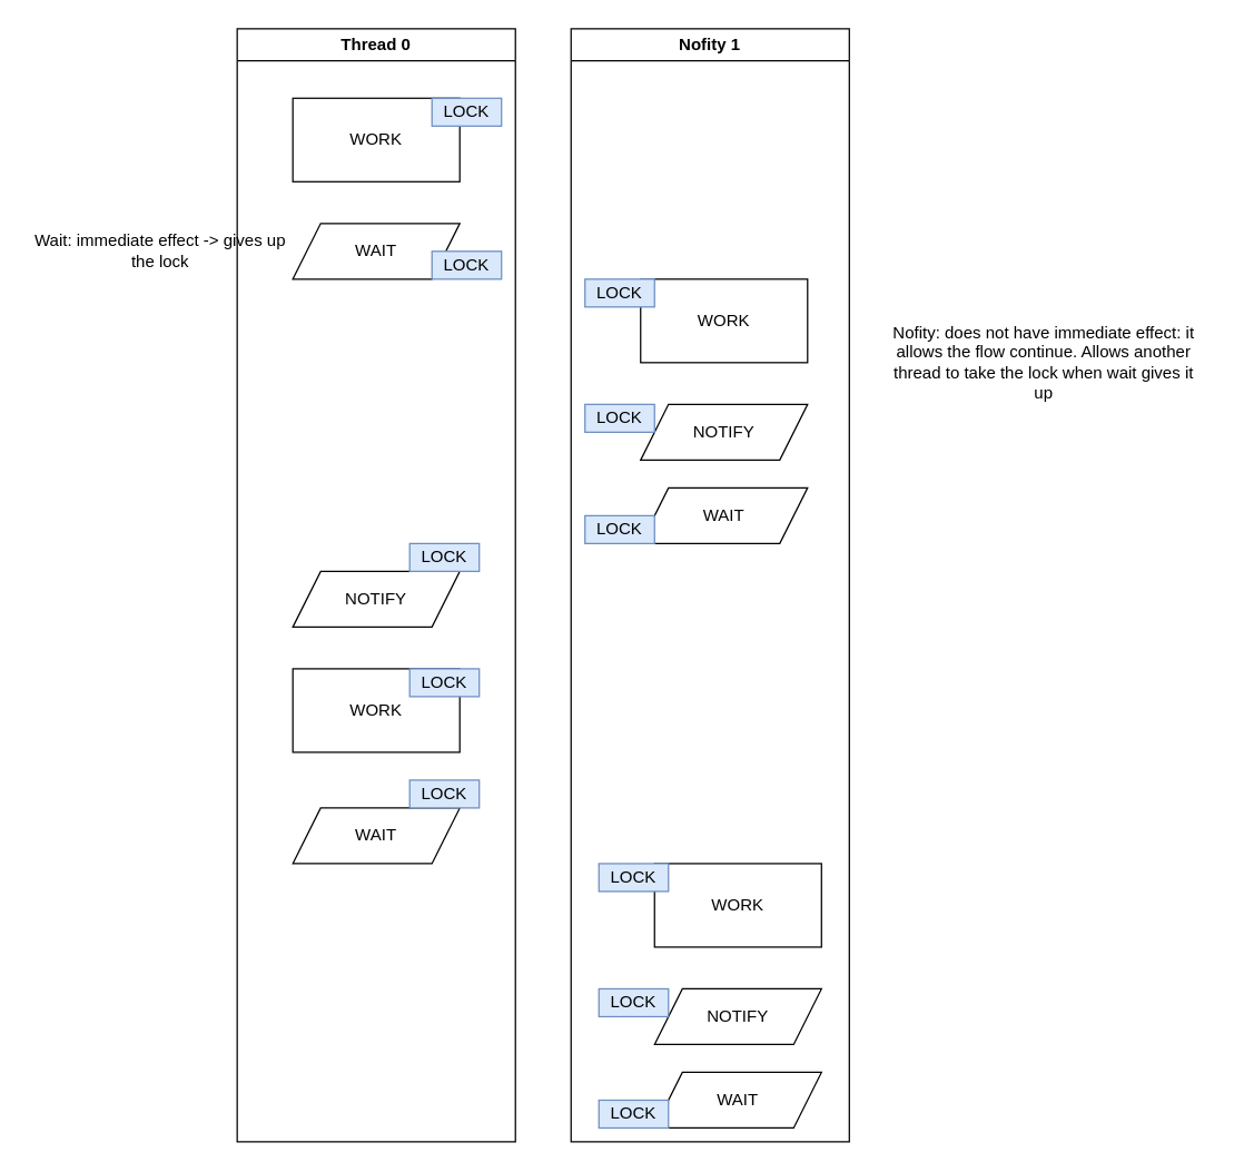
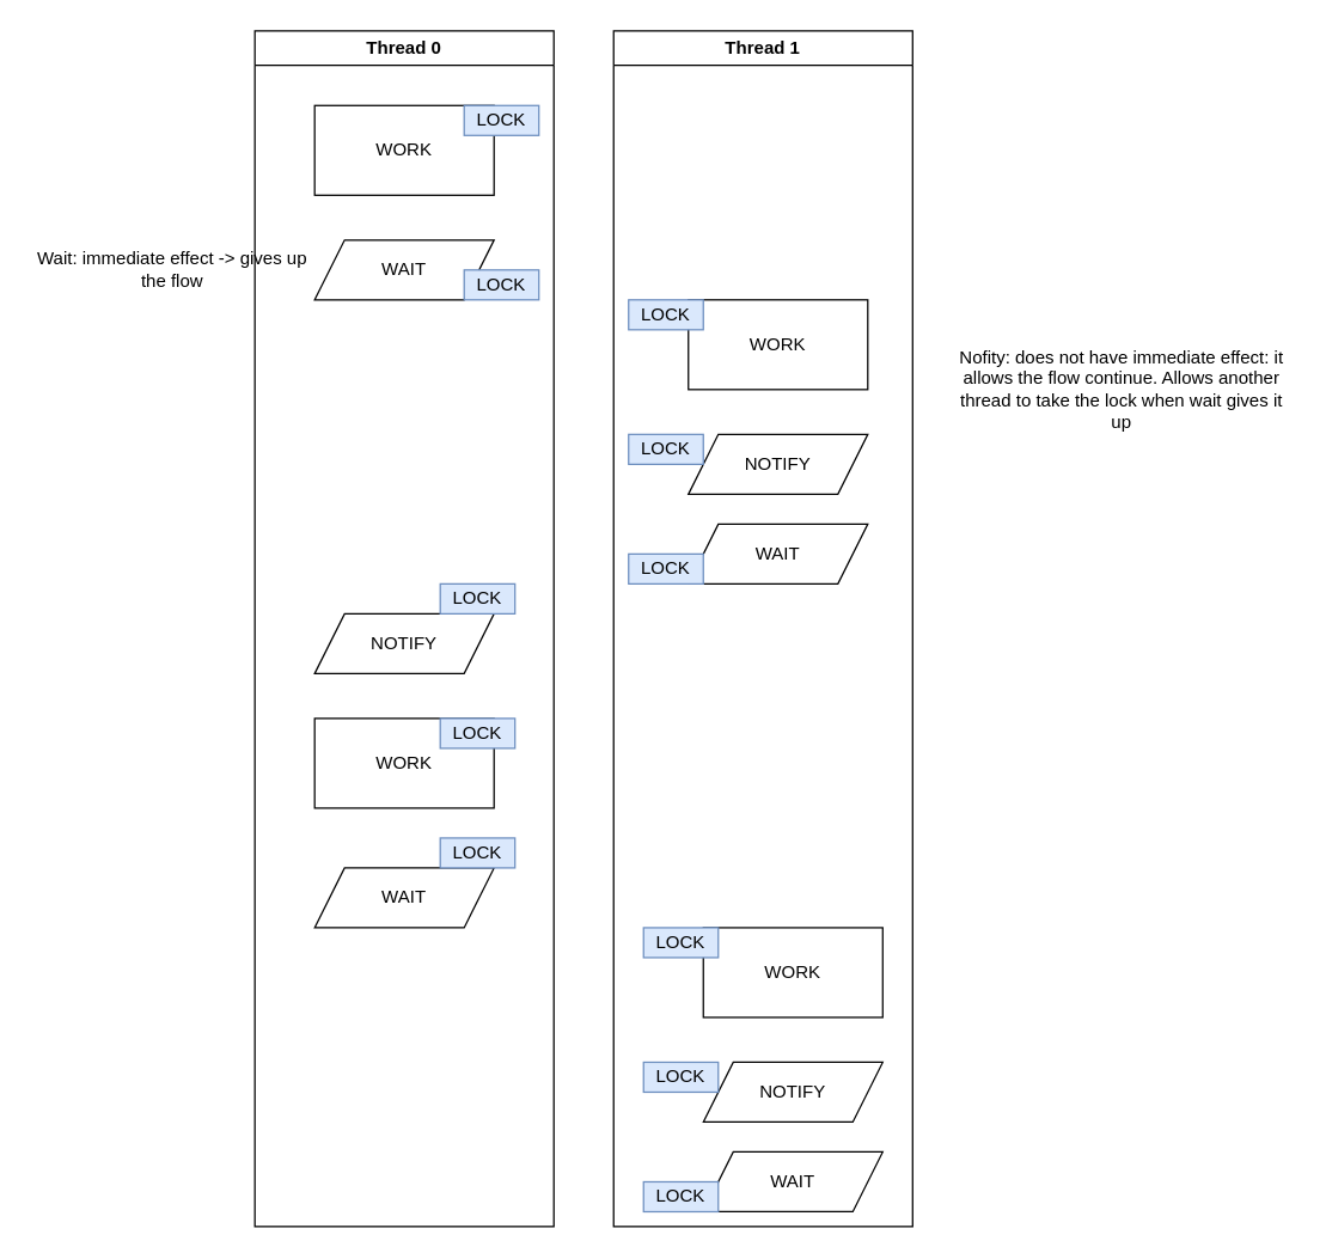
- <mxCell id="13" value="Nofity 1" style="swimlane;whiteSpace=wrap;html=1;" vertex="1" parent="1"><mxGeometry x="410" y="20" width="200" height="800" as="geometry" /></mxCell>
+ <mxCell id="13" value="Thread 1" style="swimlane;whiteSpace=wrap;html=1;" vertex="1" parent="1"><mxGeometry x="410" y="20" width="200" height="800" as="geometry" /></mxCell>
- <mxCell id="27" value="Wait: immediate effect -&amp;gt; gives up the lock" style="text;html=1;strokeColor=none;fillColor=none;align=center;verticalAlign=middle;whiteSpace=wrap;rounded=0;" vertex="1" parent="1"><mxGeometry x="20" y="165" width="190" height="30" as="geometry" /></mxCell>
+ <mxCell id="27" value="Wait: immediate effect -&amp;gt; gives up the flow" style="text;html=1;strokeColor=none;fillColor=none;align=center;verticalAlign=middle;whiteSpace=wrap;rounded=0;" vertex="1" parent="1"><mxGeometry x="20" y="165" width="190" height="30" as="geometry" /></mxCell>
